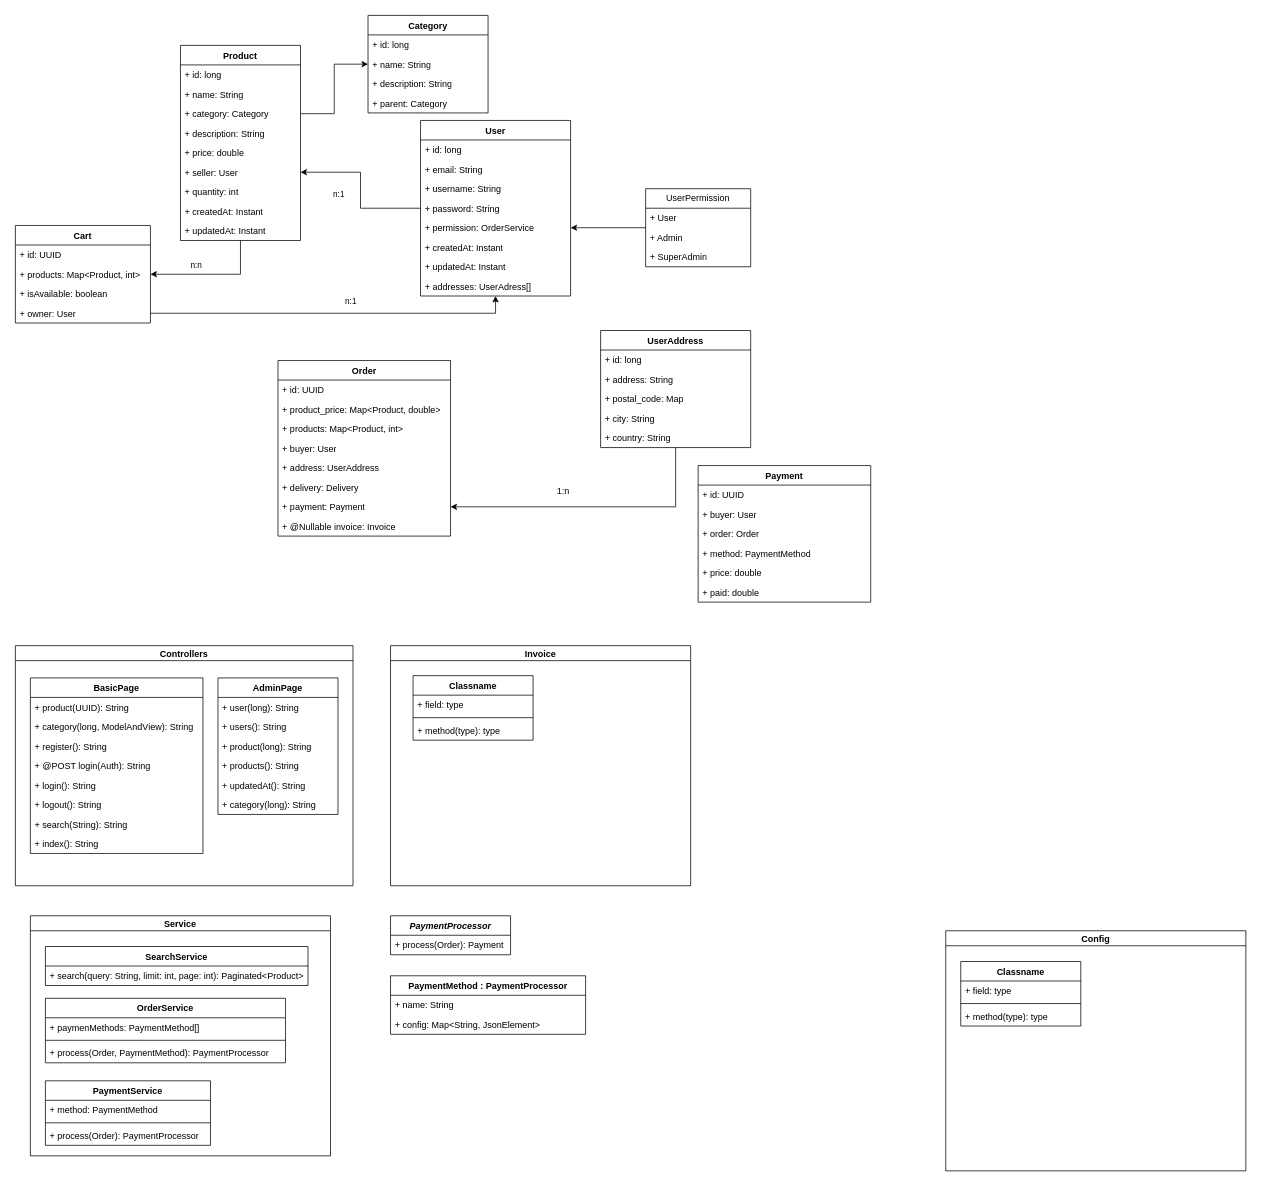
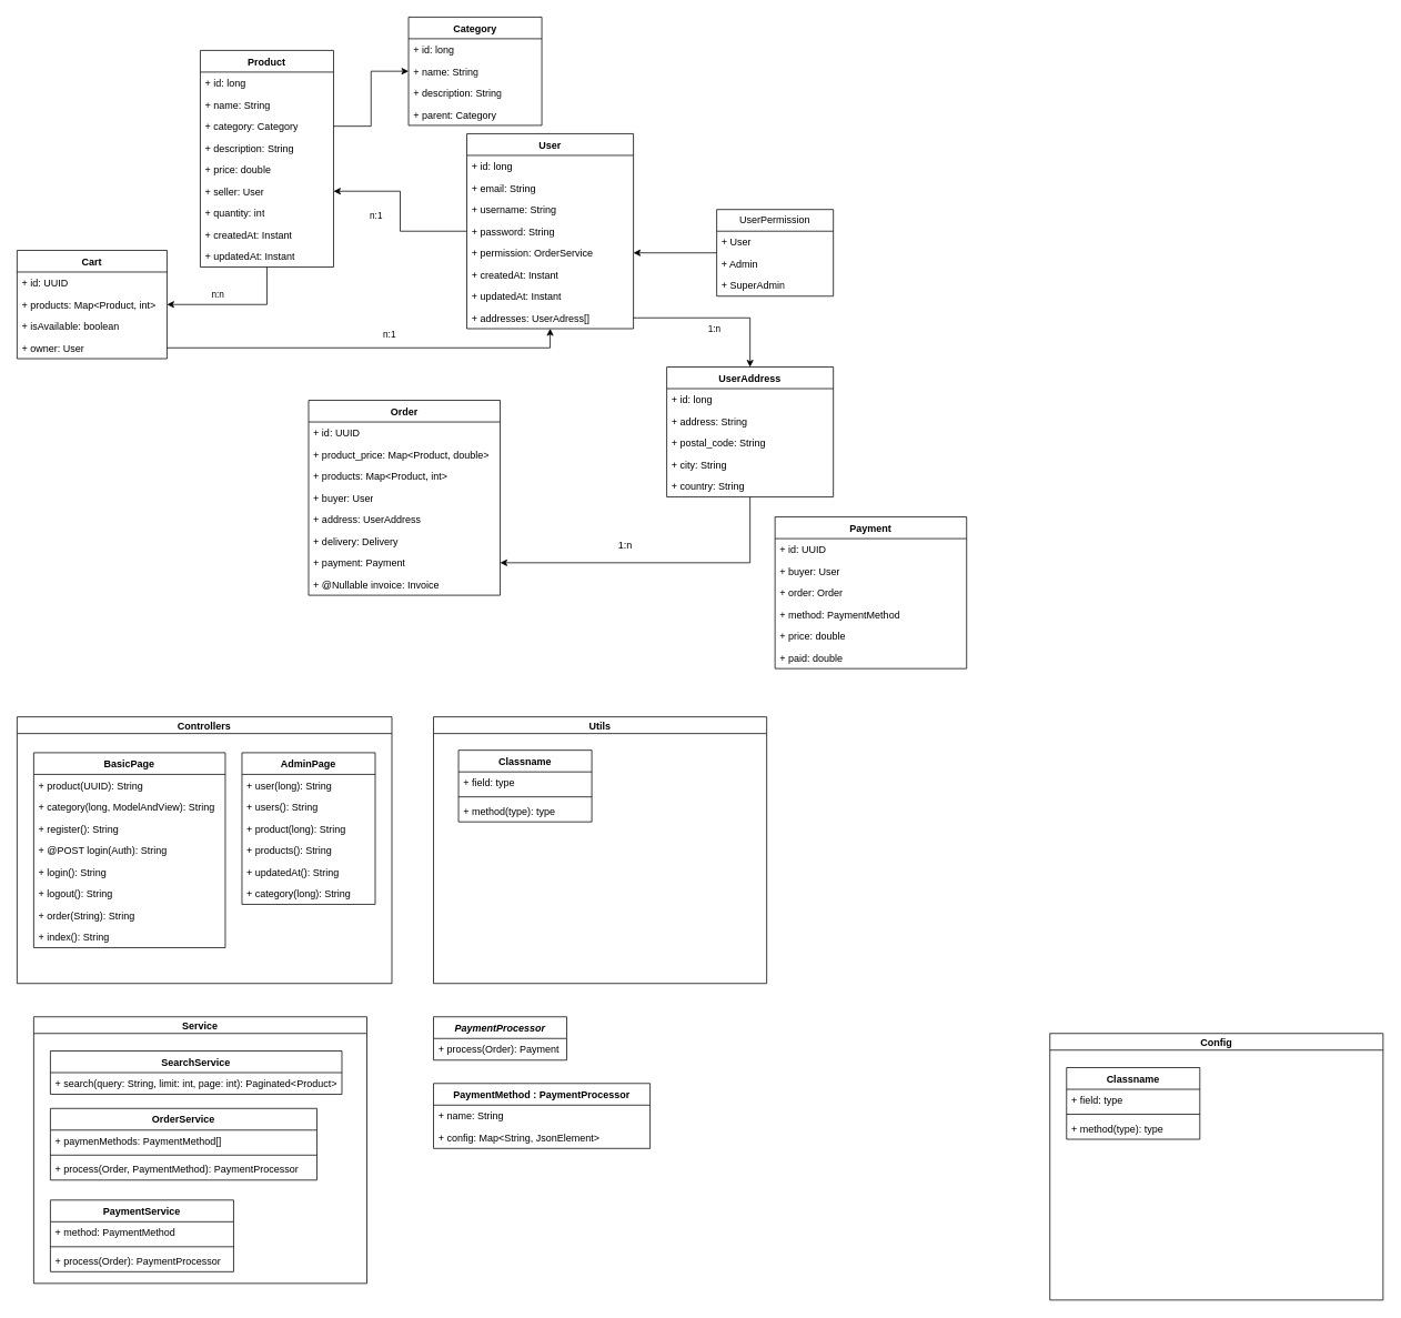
+ <mxCell id="97" style="edgeStyle=orthogonalEdgeStyle;rounded=0;orthogonalLoop=1;jettySize=auto;html=1;" parent="1" source="24" target="85" edge="1"><mxGeometry relative="1" as="geometry" /></mxCell>
+ <mxCell id="98" value="1:n" style="edgeLabel;html=1;align=center;verticalAlign=middle;resizable=0;points=[];" parent="97" vertex="1" connectable="0"><mxGeometry x="-0.037" y="-2" relative="1" as="geometry"><mxPoint y="11" as="offset" /></mxGeometry></mxCell>
- <mxCell id="88" value="+ postal_code: Map" style="text;strokeColor=none;fillColor=none;align=left;verticalAlign=top;spacingLeft=4;spacingRight=4;overflow=hidden;rotatable=0;points=[[0,0.5],[1,0.5]];portConstraint=eastwest;whiteSpace=wrap;html=1;" parent="85" vertex="1"><mxGeometry y="78" width="200" height="26" as="geometry" /></mxCell>
+ <mxCell id="88" value="+ postal_code: String" style="text;strokeColor=none;fillColor=none;align=left;verticalAlign=top;spacingLeft=4;spacingRight=4;overflow=hidden;rotatable=0;points=[[0,0.5],[1,0.5]];portConstraint=eastwest;whiteSpace=wrap;html=1;" parent="85" vertex="1"><mxGeometry y="78" width="200" height="26" as="geometry" /></mxCell>
- <mxCell id="70" value="Invoice" style="swimlane;startSize=20;horizontal=1;containerType=tree;" parent="1" vertex="1"><mxGeometry x="520" y="860" width="400" height="320" as="geometry" /></mxCell>
+ <mxCell id="70" value="Utils" style="swimlane;startSize=20;horizontal=1;containerType=tree;" parent="1" vertex="1"><mxGeometry x="520" y="860" width="400" height="320" as="geometry" /></mxCell>
- <mxCell id="45" value="+ search(String): String" style="text;strokeColor=none;fillColor=none;align=left;verticalAlign=top;spacingLeft=4;spacingRight=4;overflow=hidden;rotatable=0;points=[[0,0.5],[1,0.5]];portConstraint=eastwest;" parent="38" vertex="1"><mxGeometry y="182" width="230" height="26" as="geometry" /></mxCell>
+ <mxCell id="45" value="+ order(String): String" style="text;strokeColor=none;fillColor=none;align=left;verticalAlign=top;spacingLeft=4;spacingRight=4;overflow=hidden;rotatable=0;points=[[0,0.5],[1,0.5]];portConstraint=eastwest;" parent="38" vertex="1"><mxGeometry y="182" width="230" height="26" as="geometry" /></mxCell>
